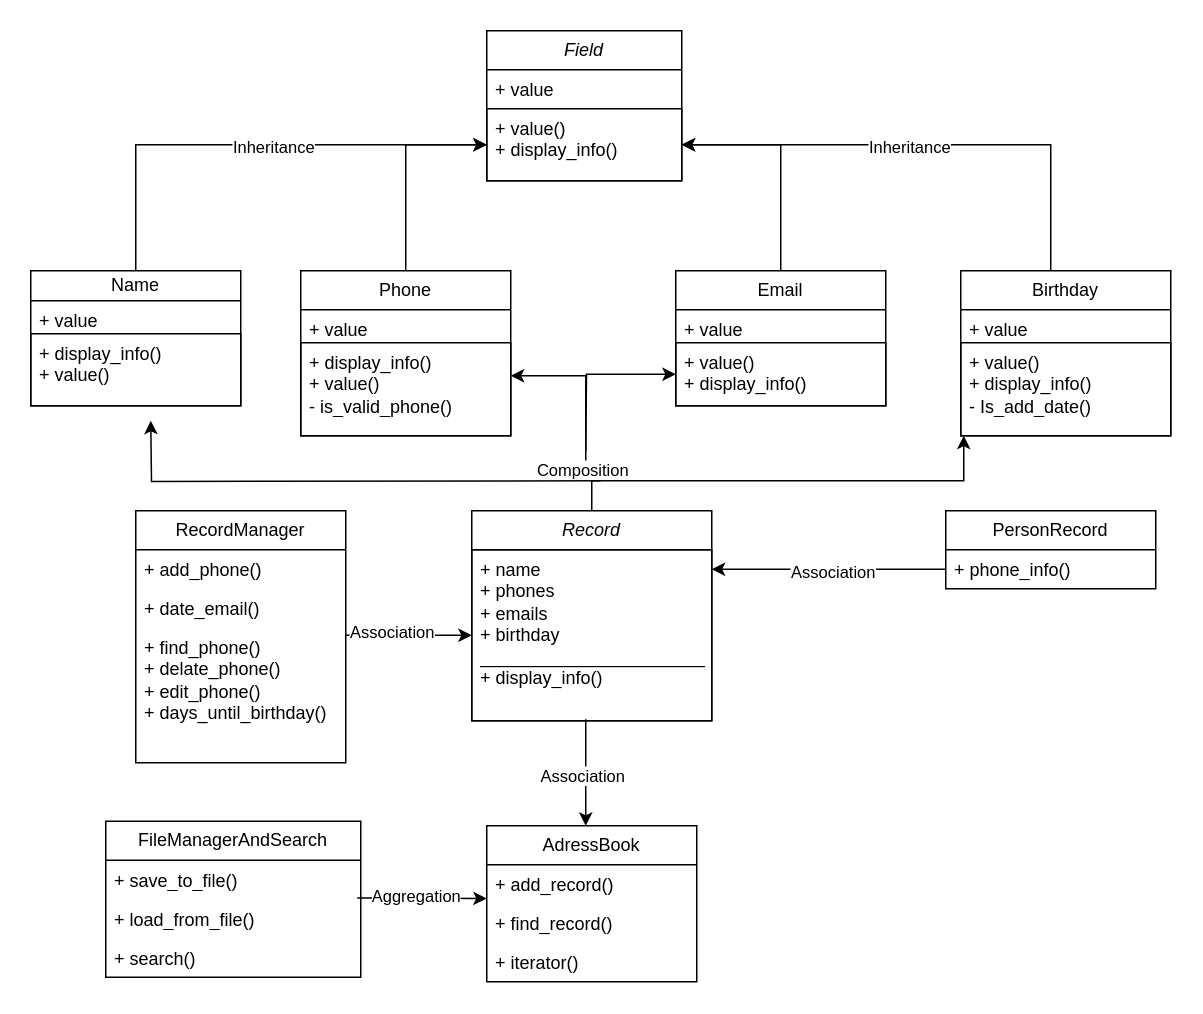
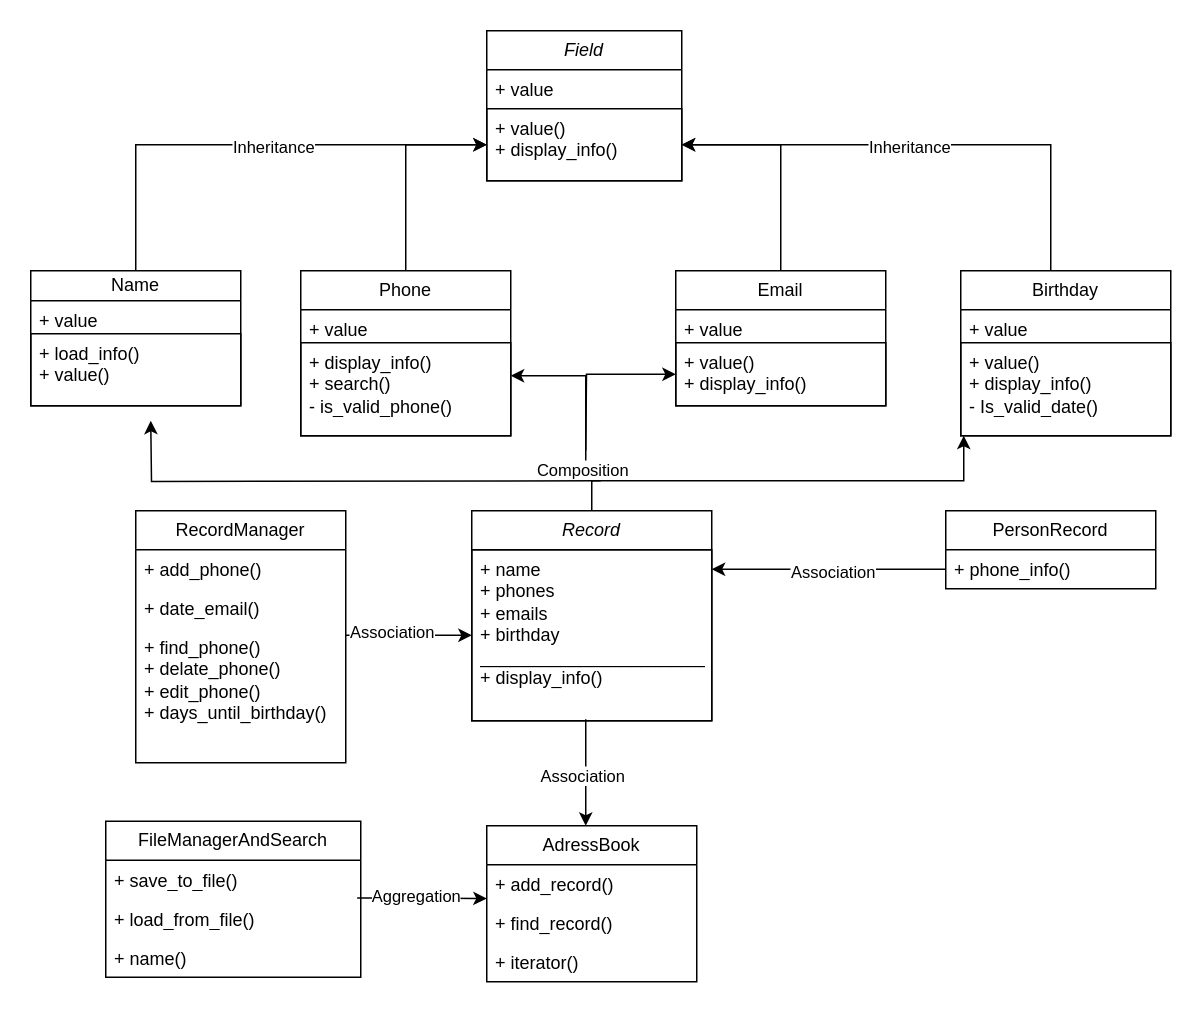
- <mxCell id="9" value="+ display_info()&lt;br&gt;+ value()" style="text;strokeColor=default;fillColor=none;align=left;verticalAlign=top;spacingLeft=4;spacingRight=4;overflow=hidden;rotatable=0;points=[[0,0.5],[1,0.5]];portConstraint=eastwest;whiteSpace=wrap;html=1;" parent="7" vertex="1"><mxGeometry y="42" width="140" height="48" as="geometry" /></mxCell>
+ <mxCell id="9" value="+ load_info()&lt;br&gt;+ value()" style="text;strokeColor=default;fillColor=none;align=left;verticalAlign=top;spacingLeft=4;spacingRight=4;overflow=hidden;rotatable=0;points=[[0,0.5],[1,0.5]];portConstraint=eastwest;whiteSpace=wrap;html=1;" parent="7" vertex="1"><mxGeometry y="42" width="140" height="48" as="geometry" /></mxCell>
- <mxCell id="13" value="+ display_info()&lt;br&gt;+ value()&lt;br&gt;- is_valid_phone()" style="text;strokeColor=default;fillColor=none;align=left;verticalAlign=top;spacingLeft=4;spacingRight=4;overflow=hidden;rotatable=0;points=[[0,0.5],[1,0.5]];portConstraint=eastwest;whiteSpace=wrap;html=1;" parent="11" vertex="1"><mxGeometry y="48" width="140" height="62" as="geometry" /></mxCell>
+ <mxCell id="13" value="+ display_info()&lt;br&gt;+ search()&lt;br&gt;- is_valid_phone()" style="text;strokeColor=default;fillColor=none;align=left;verticalAlign=top;spacingLeft=4;spacingRight=4;overflow=hidden;rotatable=0;points=[[0,0.5],[1,0.5]];portConstraint=eastwest;whiteSpace=wrap;html=1;" parent="11" vertex="1"><mxGeometry y="48" width="140" height="62" as="geometry" /></mxCell>
- <mxCell id="22" value="+ value()&lt;br&gt;+ display_info()&lt;br&gt;- Is_add_date()" style="text;strokeColor=default;fillColor=none;align=left;verticalAlign=top;spacingLeft=4;spacingRight=4;overflow=hidden;rotatable=0;points=[[0,0.5],[1,0.5]];portConstraint=eastwest;whiteSpace=wrap;html=1;" parent="20" vertex="1"><mxGeometry y="48" width="140" height="62" as="geometry" /></mxCell>
+ <mxCell id="22" value="+ value()&lt;br&gt;+ display_info()&lt;br&gt;- Is_valid_date()" style="text;strokeColor=default;fillColor=none;align=left;verticalAlign=top;spacingLeft=4;spacingRight=4;overflow=hidden;rotatable=0;points=[[0,0.5],[1,0.5]];portConstraint=eastwest;whiteSpace=wrap;html=1;" parent="20" vertex="1"><mxGeometry y="48" width="140" height="62" as="geometry" /></mxCell>
- <mxCell id="45" value="+ search()" style="text;strokeColor=none;fillColor=none;align=left;verticalAlign=top;spacingLeft=4;spacingRight=4;overflow=hidden;rotatable=0;points=[[0,0.5],[1,0.5]];portConstraint=eastwest;whiteSpace=wrap;html=1;" vertex="1" parent="42"><mxGeometry y="78" width="170" height="26" as="geometry" /></mxCell>
+ <mxCell id="45" value="+ name()" style="text;strokeColor=none;fillColor=none;align=left;verticalAlign=top;spacingLeft=4;spacingRight=4;overflow=hidden;rotatable=0;points=[[0,0.5],[1,0.5]];portConstraint=eastwest;whiteSpace=wrap;html=1;" vertex="1" parent="42"><mxGeometry y="78" width="170" height="26" as="geometry" /></mxCell>
